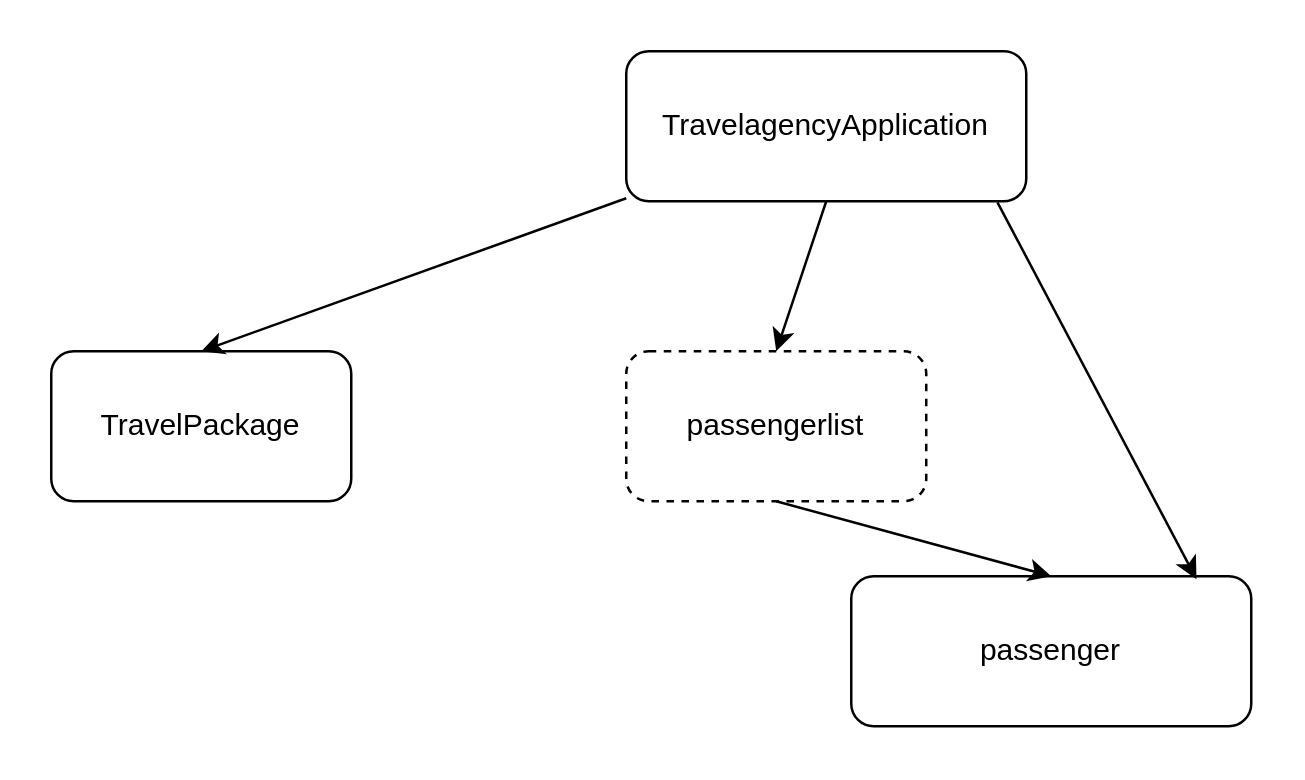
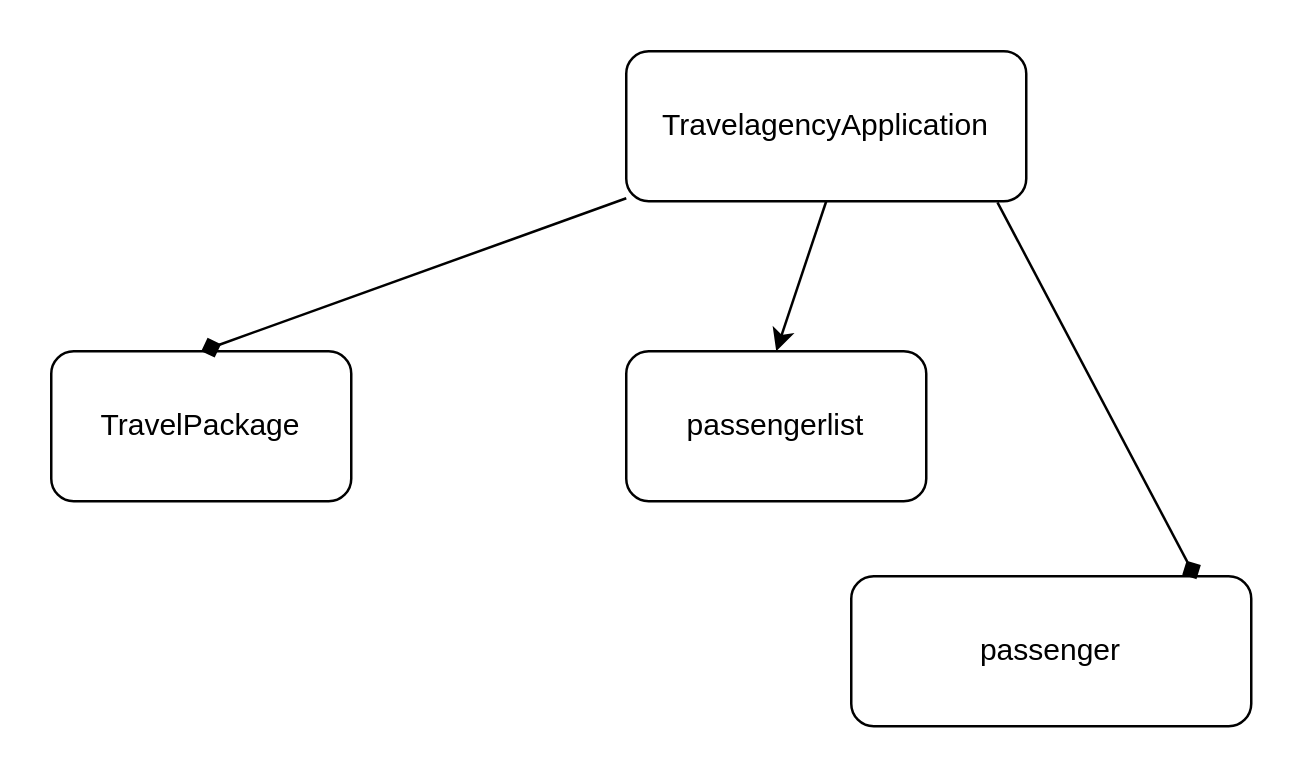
- <mxCell id="6" value="" style="endArrow=classic;html=1;rounded=0;entryX=0.5;entryY=0;entryDx=0;entryDy=0;" edge="1" parent="1" source="2" target="3"><mxGeometry width="50" height="50" relative="1" as="geometry"><mxPoint x="350" y="260" as="sourcePoint" /><mxPoint x="400" y="210" as="targetPoint" /></mxGeometry></mxCell>
+ <mxCell id="6" value="" style="endArrow=diamond;html=1;rounded=0;entryX=0.5;entryY=0;entryDx=0;entryDy=0;" edge="1" parent="1" source="2" target="3"><mxGeometry width="50" height="50" relative="1" as="geometry"><mxPoint x="350" y="260" as="sourcePoint" /><mxPoint x="400" y="210" as="targetPoint" /></mxGeometry></mxCell>
- <mxCell id="4" value="passengerlist" style="rounded=1;whiteSpace=wrap;html=1;dashed=1;" vertex="1" parent="1"><mxGeometry x="250" y="140" width="120" height="60" as="geometry" /></mxCell>
+ <mxCell id="4" value="passengerlist" style="rounded=1;whiteSpace=wrap;html=1;" vertex="1" parent="1"><mxGeometry x="250" y="140" width="120" height="60" as="geometry" /></mxCell>
- <mxCell id="8" value="" style="endArrow=classic;html=1;rounded=0;exitX=0.5;exitY=1;exitDx=0;exitDy=0;entryX=0.5;entryY=0;entryDx=0;entryDy=0;" edge="1" parent="1" source="4" target="5"><mxGeometry width="50" height="50" relative="1" as="geometry"><mxPoint x="350" y="260" as="sourcePoint" /><mxPoint x="400" y="210" as="targetPoint" /></mxGeometry></mxCell>
- <mxCell id="9" value="" style="endArrow=classic;html=1;rounded=0;exitX=0.928;exitY=1.007;exitDx=0;exitDy=0;exitPerimeter=0;entryX=0.863;entryY=0.02;entryDx=0;entryDy=0;entryPerimeter=0;" edge="1" parent="1" source="2" target="5"><mxGeometry width="50" height="50" relative="1" as="geometry"><mxPoint x="350" y="260" as="sourcePoint" /><mxPoint x="400" y="210" as="targetPoint" /></mxGeometry></mxCell>
+ <mxCell id="9" value="" style="endArrow=diamond;html=1;rounded=0;exitX=0.928;exitY=1.007;exitDx=0;exitDy=0;exitPerimeter=0;entryX=0.863;entryY=0.02;entryDx=0;entryDy=0;entryPerimeter=0;" edge="1" parent="1" source="2" target="5"><mxGeometry width="50" height="50" relative="1" as="geometry"><mxPoint x="350" y="260" as="sourcePoint" /><mxPoint x="400" y="210" as="targetPoint" /></mxGeometry></mxCell>
